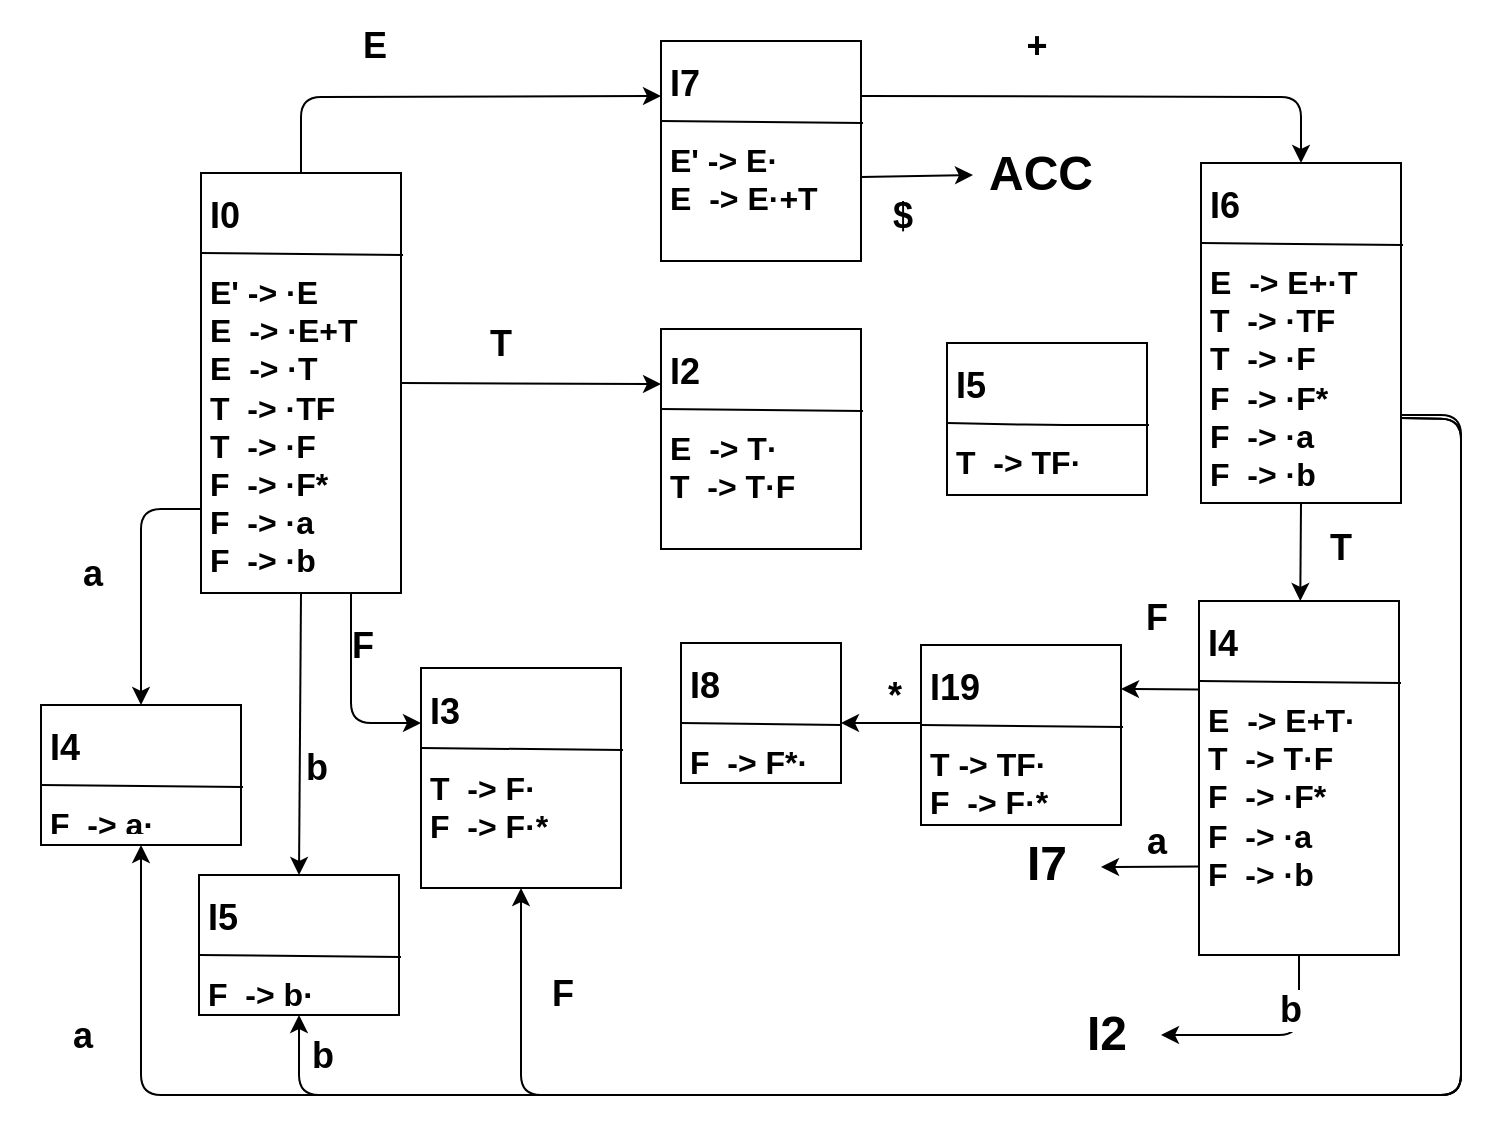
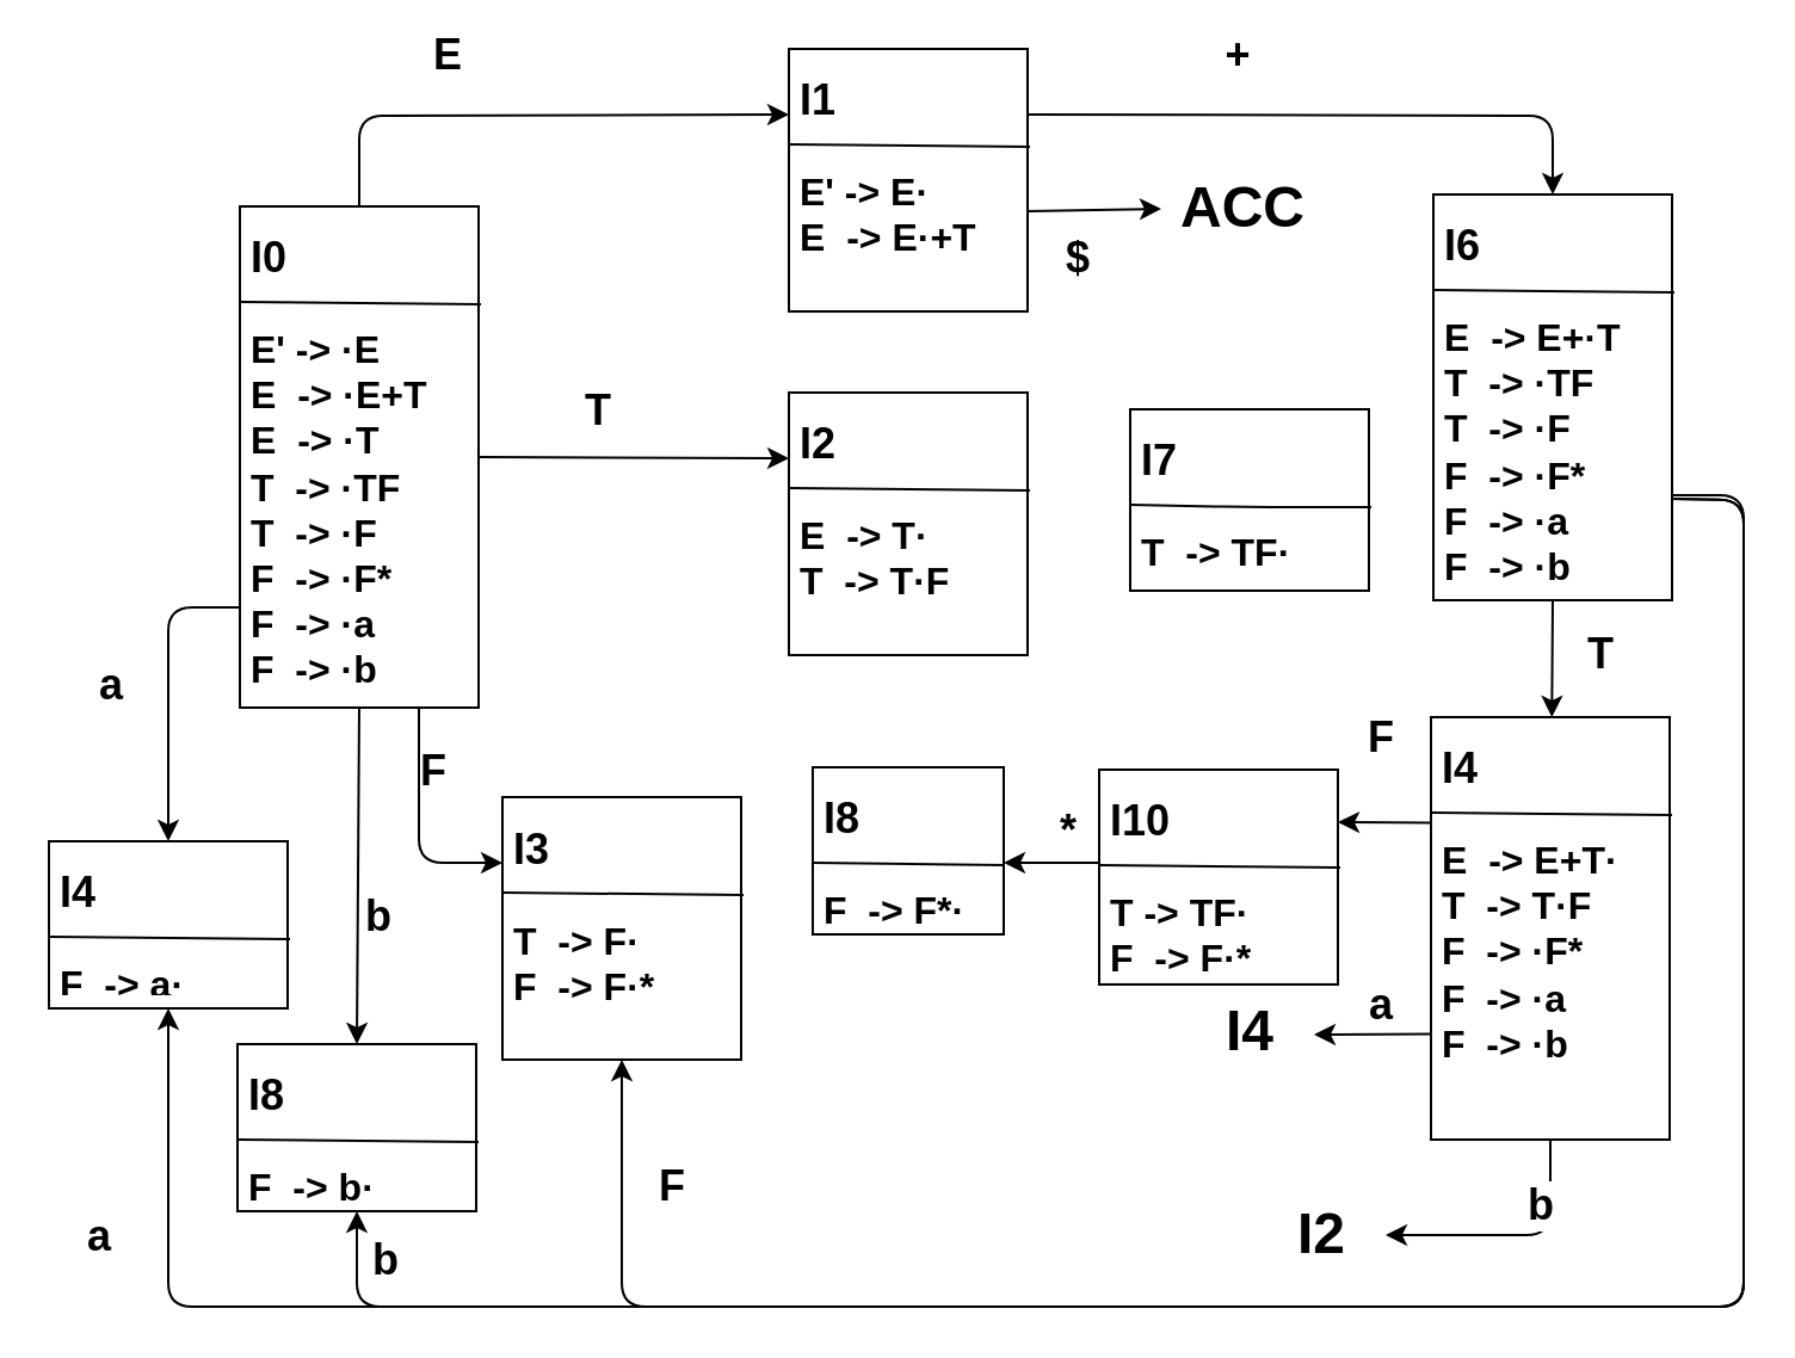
- <mxCell id="12" value="&lt;h1&gt;&lt;font style=&quot;font-size: 18px&quot;&gt;I7&lt;/font&gt;&lt;/h1&gt;&lt;div&gt;&lt;div&gt;&lt;font size=&quot;3&quot;&gt;&lt;span&gt;E' -&amp;gt; E&lt;/span&gt;&lt;/font&gt;&lt;span style=&quot;font-size: medium&quot;&gt;·&lt;/span&gt;&lt;/div&gt;&lt;div&gt;&lt;font size=&quot;3&quot;&gt;&lt;span&gt;E&amp;nbsp; -&amp;gt;&amp;nbsp;&lt;/span&gt;&lt;/font&gt;&lt;span style=&quot;font-size: medium&quot;&gt;E&lt;/span&gt;&lt;span style=&quot;font-size: medium&quot;&gt;·+T&lt;/span&gt;&lt;/div&gt;&lt;/div&gt;" style="text;html=1;strokeColor=none;fillColor=none;spacing=5;spacingTop=-20;whiteSpace=wrap;overflow=hidden;rounded=0;fontStyle=1" vertex="1" parent="1"><mxGeometry x="330" y="20" width="100" height="110" as="geometry" /></mxCell>
+ <mxCell id="12" value="&lt;h1&gt;&lt;font style=&quot;font-size: 18px&quot;&gt;I1&lt;/font&gt;&lt;/h1&gt;&lt;div&gt;&lt;div&gt;&lt;font size=&quot;3&quot;&gt;&lt;span&gt;E' -&amp;gt; E&lt;/span&gt;&lt;/font&gt;&lt;span style=&quot;font-size: medium&quot;&gt;·&lt;/span&gt;&lt;/div&gt;&lt;div&gt;&lt;font size=&quot;3&quot;&gt;&lt;span&gt;E&amp;nbsp; -&amp;gt;&amp;nbsp;&lt;/span&gt;&lt;/font&gt;&lt;span style=&quot;font-size: medium&quot;&gt;E&lt;/span&gt;&lt;span style=&quot;font-size: medium&quot;&gt;·+T&lt;/span&gt;&lt;/div&gt;&lt;/div&gt;" style="text;html=1;strokeColor=none;fillColor=none;spacing=5;spacingTop=-20;whiteSpace=wrap;overflow=hidden;rounded=0;fontStyle=1" vertex="1" parent="1"><mxGeometry x="330" y="20" width="100" height="110" as="geometry" /></mxCell>
- <mxCell id="7" value="&lt;h1&gt;&lt;font style=&quot;font-size: 18px&quot;&gt;I5&lt;/font&gt;&lt;/h1&gt;&lt;div&gt;&lt;div&gt;&lt;font size=&quot;3&quot;&gt;&lt;span&gt;T&amp;nbsp; -&amp;gt; TF&lt;/span&gt;&lt;/font&gt;&lt;span style=&quot;font-size: medium&quot;&gt;·&lt;/span&gt;&lt;/div&gt;&lt;/div&gt;" style="text;html=1;strokeColor=none;fillColor=none;spacing=5;spacingTop=-20;whiteSpace=wrap;overflow=hidden;rounded=0;fontStyle=1" vertex="1" parent="1"><mxGeometry x="473" y="171" width="100" height="76" as="geometry" /></mxCell>
+ <mxCell id="7" value="&lt;h1&gt;&lt;font style=&quot;font-size: 18px&quot;&gt;I7&lt;/font&gt;&lt;/h1&gt;&lt;div&gt;&lt;div&gt;&lt;font size=&quot;3&quot;&gt;&lt;span&gt;T&amp;nbsp; -&amp;gt; TF&lt;/span&gt;&lt;/font&gt;&lt;span style=&quot;font-size: medium&quot;&gt;·&lt;/span&gt;&lt;/div&gt;&lt;/div&gt;" style="text;html=1;strokeColor=none;fillColor=none;spacing=5;spacingTop=-20;whiteSpace=wrap;overflow=hidden;rounded=0;fontStyle=1" vertex="1" parent="1"><mxGeometry x="473" y="171" width="100" height="76" as="geometry" /></mxCell>
- <mxCell id="3" value="&lt;h1&gt;&lt;font style=&quot;font-size: 18px&quot;&gt;I19&lt;/font&gt;&lt;/h1&gt;&lt;div&gt;&lt;div&gt;&lt;font size=&quot;3&quot;&gt;&lt;span&gt;T -&amp;gt; TF&lt;/span&gt;&lt;/font&gt;&lt;span style=&quot;font-size: medium&quot;&gt;·&lt;/span&gt;&lt;/div&gt;&lt;div&gt;&lt;font size=&quot;3&quot;&gt;&lt;span&gt;F&amp;nbsp; -&amp;gt; F&lt;/span&gt;&lt;/font&gt;&lt;span style=&quot;font-size: medium&quot;&gt;·&lt;/span&gt;&lt;span style=&quot;font-size: medium&quot;&gt;*&lt;/span&gt;&lt;/div&gt;&lt;/div&gt;" style="text;html=1;strokeColor=none;fillColor=none;spacing=5;spacingTop=-20;whiteSpace=wrap;overflow=hidden;rounded=0;fontStyle=1" vertex="1" parent="1"><mxGeometry x="460" y="322" width="100" height="90" as="geometry" /></mxCell>
+ <mxCell id="3" value="&lt;h1&gt;&lt;font style=&quot;font-size: 18px&quot;&gt;I10&lt;/font&gt;&lt;/h1&gt;&lt;div&gt;&lt;div&gt;&lt;font size=&quot;3&quot;&gt;&lt;span&gt;T -&amp;gt; TF&lt;/span&gt;&lt;/font&gt;&lt;span style=&quot;font-size: medium&quot;&gt;·&lt;/span&gt;&lt;/div&gt;&lt;div&gt;&lt;font size=&quot;3&quot;&gt;&lt;span&gt;F&amp;nbsp; -&amp;gt; F&lt;/span&gt;&lt;/font&gt;&lt;span style=&quot;font-size: medium&quot;&gt;·&lt;/span&gt;&lt;span style=&quot;font-size: medium&quot;&gt;*&lt;/span&gt;&lt;/div&gt;&lt;/div&gt;" style="text;html=1;strokeColor=none;fillColor=none;spacing=5;spacingTop=-20;whiteSpace=wrap;overflow=hidden;rounded=0;fontStyle=1" vertex="1" parent="1"><mxGeometry x="460" y="322" width="100" height="90" as="geometry" /></mxCell>
- <mxCell id="64" value="&lt;b&gt;&lt;font style=&quot;font-size: 24px&quot;&gt;I7&lt;/font&gt;&lt;/b&gt;" style="text;html=1;align=center;verticalAlign=middle;resizable=0;points=[];autosize=1;" vertex="1" parent="1"><mxGeometry x="503" y="422" width="40" height="20" as="geometry" /></mxCell>
+ <mxCell id="64" value="&lt;b&gt;&lt;font style=&quot;font-size: 24px&quot;&gt;I4&lt;/font&gt;&lt;/b&gt;" style="text;html=1;align=center;verticalAlign=middle;resizable=0;points=[];autosize=1;" vertex="1" parent="1"><mxGeometry x="503" y="422" width="40" height="20" as="geometry" /></mxCell>
- <mxCell id="28" value="&lt;h1&gt;&lt;font style=&quot;font-size: 18px&quot;&gt;I5&lt;/font&gt;&lt;/h1&gt;&lt;div&gt;&lt;div&gt;&lt;font size=&quot;3&quot;&gt;&lt;span&gt;F&amp;nbsp; -&amp;gt; b&lt;/span&gt;&lt;/font&gt;&lt;span style=&quot;font-size: medium&quot;&gt;·&lt;/span&gt;&lt;/div&gt;&lt;/div&gt;" style="text;html=1;strokeColor=none;fillColor=none;spacing=5;spacingTop=-20;whiteSpace=wrap;overflow=hidden;rounded=0;fontStyle=1" vertex="1" parent="1"><mxGeometry x="99" y="437" width="100" height="70" as="geometry" /></mxCell>
+ <mxCell id="28" value="&lt;h1&gt;&lt;font style=&quot;font-size: 18px&quot;&gt;I8&lt;/font&gt;&lt;/h1&gt;&lt;div&gt;&lt;div&gt;&lt;font size=&quot;3&quot;&gt;&lt;span&gt;F&amp;nbsp; -&amp;gt; b&lt;/span&gt;&lt;/font&gt;&lt;span style=&quot;font-size: medium&quot;&gt;·&lt;/span&gt;&lt;/div&gt;&lt;/div&gt;" style="text;html=1;strokeColor=none;fillColor=none;spacing=5;spacingTop=-20;whiteSpace=wrap;overflow=hidden;rounded=0;fontStyle=1" vertex="1" parent="1"><mxGeometry x="99" y="437" width="100" height="70" as="geometry" /></mxCell>
